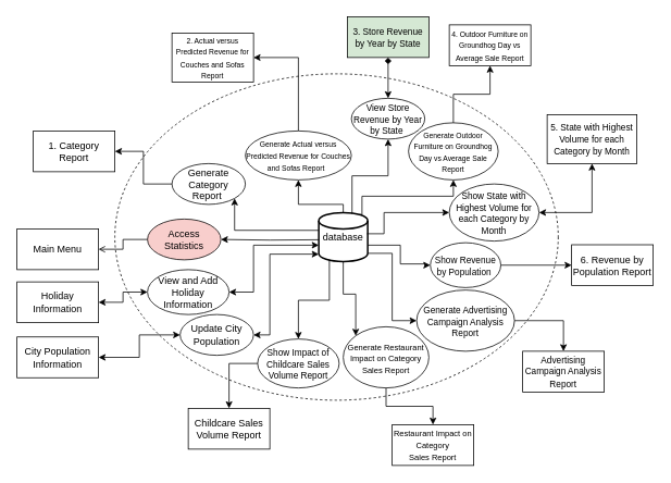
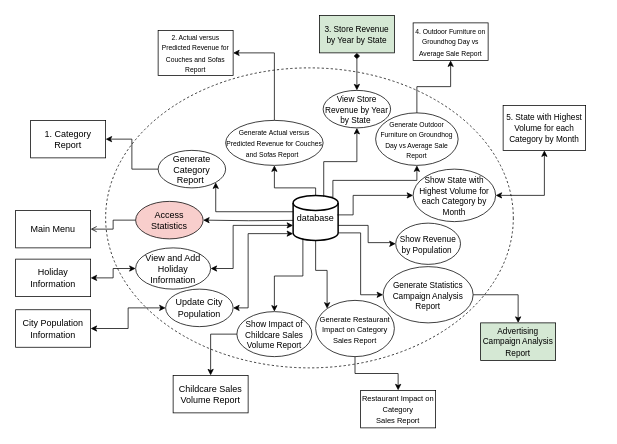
- <mxCell id="35" style="edgeStyle=orthogonalEdgeStyle;rounded=0;orthogonalLoop=1;jettySize=auto;html=1;entryX=0;entryY=0.5;entryDx=0;entryDy=0;startArrow=none;startFill=0;endArrow=classic;endFill=1;" edge="1" parent="4" source="36" target="37"><mxGeometry relative="1" as="geometry" /></mxCell>
- <mxCell id="37" value="6. Revenue by Population&lt;span class=&quot;Apple-converted-space&quot;&gt;&amp;nbsp;Report&lt;/span&gt;" style="rounded=0;whiteSpace=wrap;html=1;fillColor=#ffffff;" vertex="1" parent="4"><mxGeometry x="700" y="299.5" width="100" height="50" as="geometry" /></mxCell>
- <mxCell id="41" value="&lt;p class=&quot;p1&quot; style=&quot;margin: 0px ; font-stretch: normal ; line-height: normal&quot;&gt;&lt;font style=&quot;font-size: 11px&quot;&gt;Generate Advertising Campaign Analysis Report&lt;/font&gt;&lt;/p&gt;" style="ellipse;whiteSpace=wrap;html=1;fillColor=#ffffff;" vertex="1" parent="4"><mxGeometry x="510" y="355" width="120" height="75" as="geometry" /></mxCell>
+ <mxCell id="41" value="&lt;p class=&quot;p1&quot; style=&quot;margin: 0px ; font-stretch: normal ; line-height: normal&quot;&gt;&lt;font style=&quot;font-size: 11px&quot;&gt;Generate Statistics Campaign Analysis Report&lt;/font&gt;&lt;/p&gt;" style="ellipse;whiteSpace=wrap;html=1;fillColor=#ffffff;" vertex="1" parent="4"><mxGeometry x="510" y="355" width="120" height="75" as="geometry" /></mxCell>
- <mxCell id="49" value="&lt;span style=&quot;font-size: 11px&quot;&gt;Advertising Campaign Analysis Report&lt;/span&gt;" style="rounded=0;whiteSpace=wrap;html=1;fillColor=#ffffff;" vertex="1" parent="4"><mxGeometry x="640" y="430" width="100" height="50" as="geometry" /></mxCell>
+ <mxCell id="49" value="&lt;span style=&quot;font-size: 11px&quot;&gt;Advertising Campaign Analysis Report&lt;/span&gt;" style="rounded=0;whiteSpace=wrap;html=1;fillColor=#d5e8d4;" vertex="1" parent="4"><mxGeometry x="640" y="430" width="100" height="50" as="geometry" /></mxCell>
